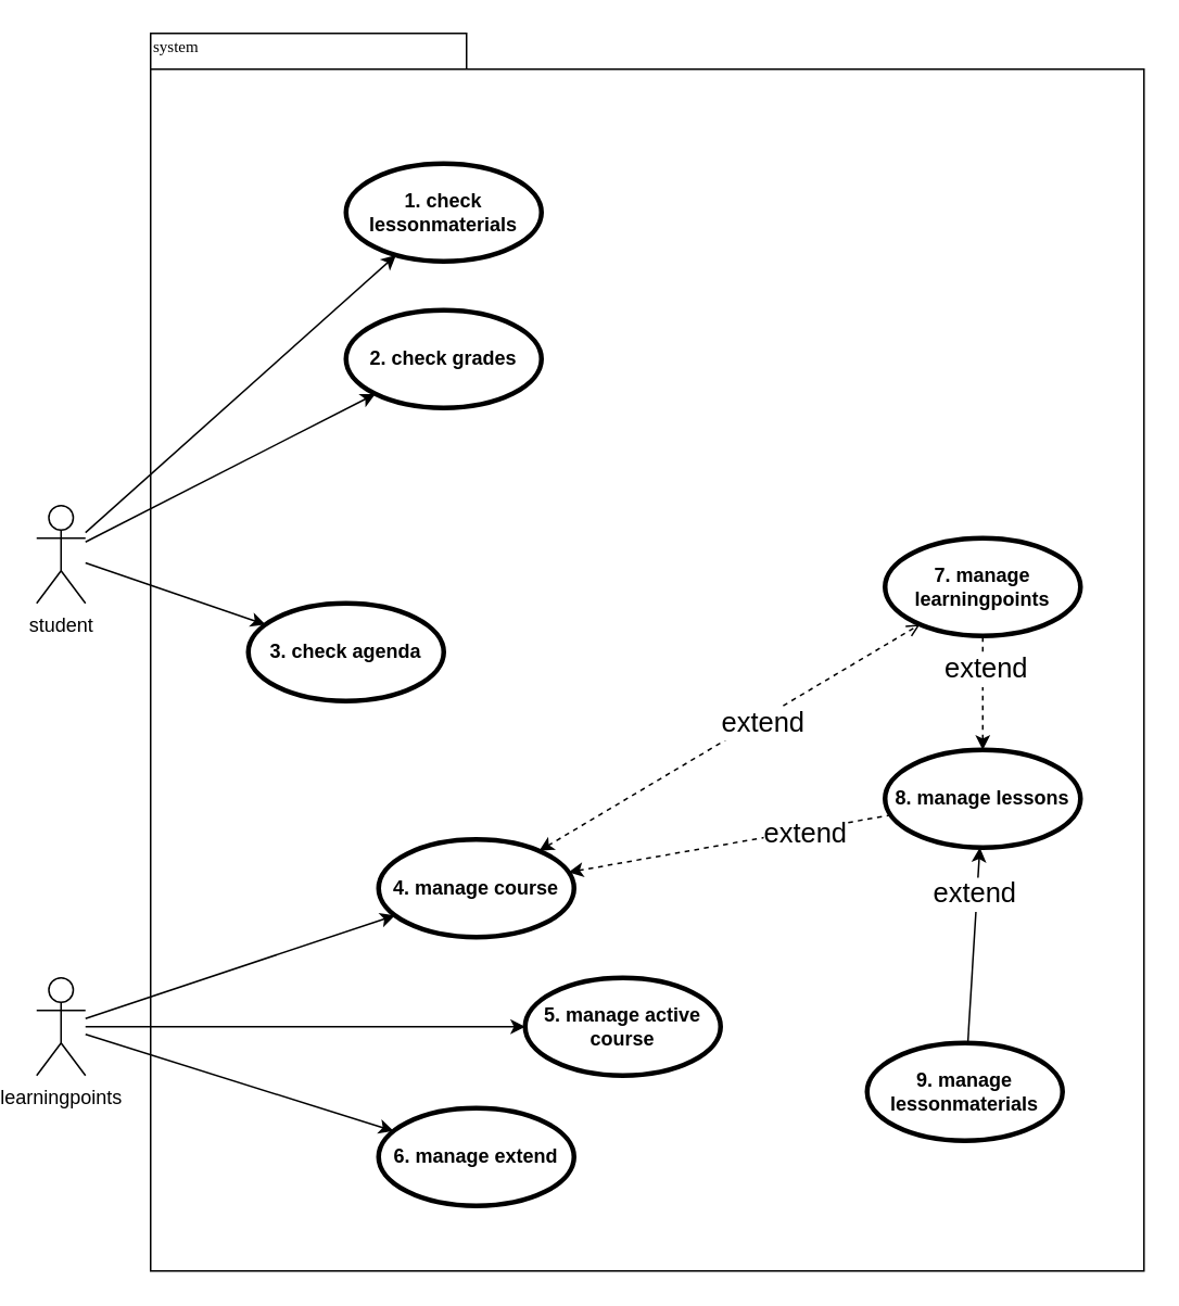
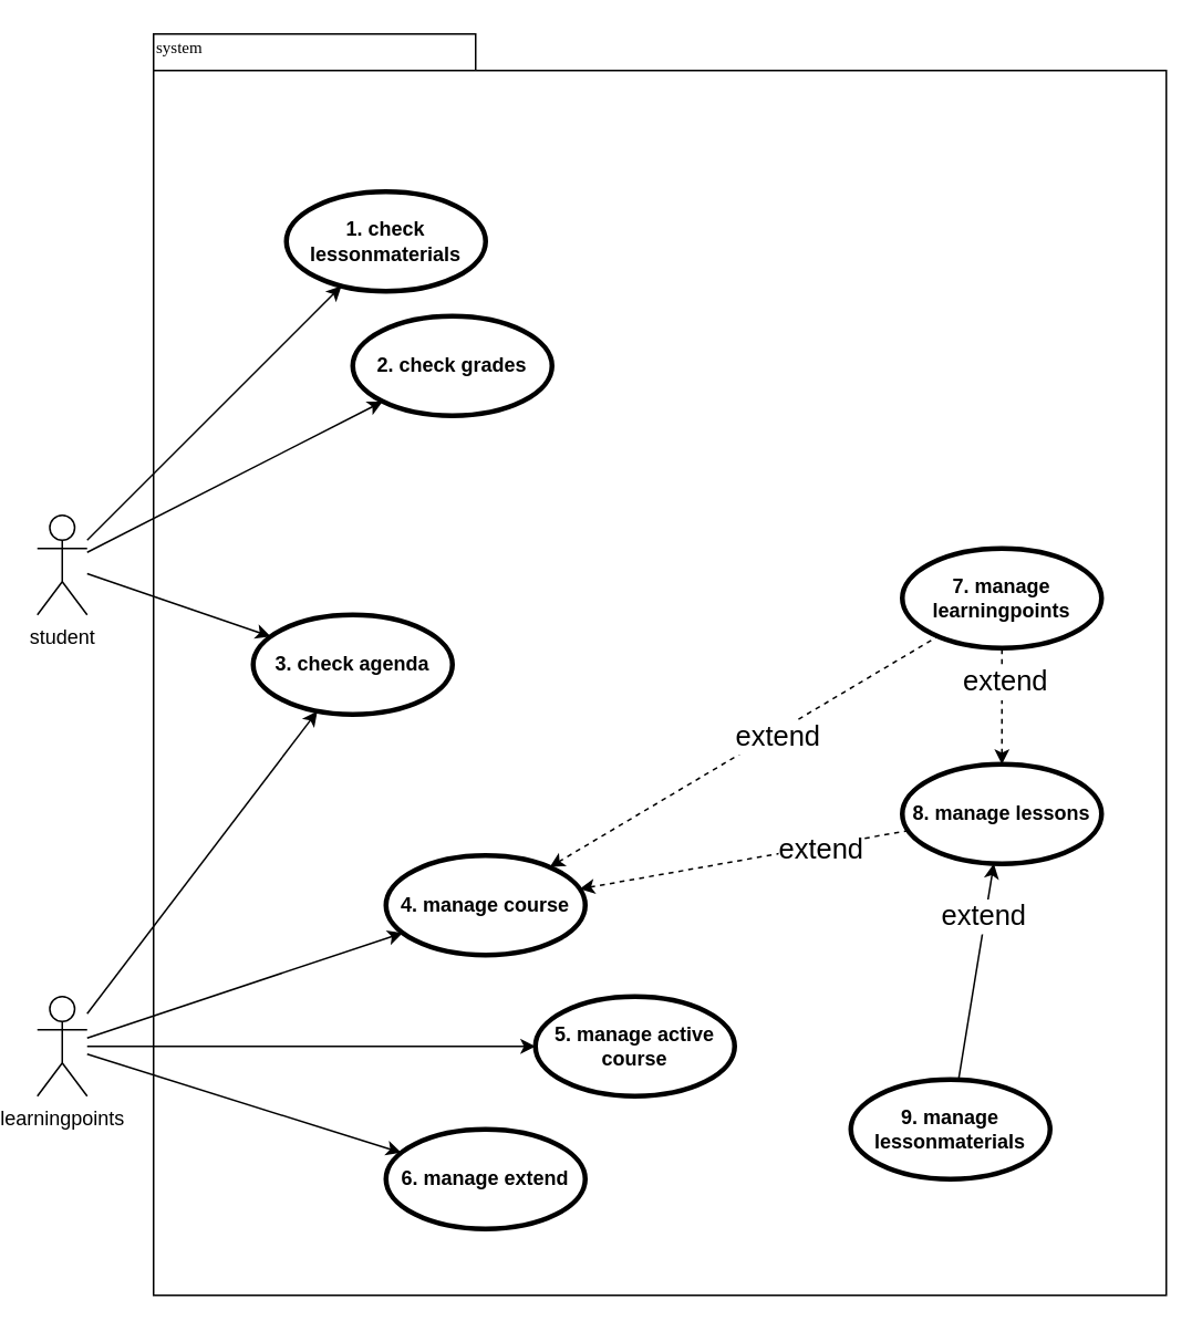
- <mxCell id="29" value="1. check lessonmaterials" style="shape=ellipse;html=1;strokeWidth=3;fontStyle=1;whiteSpace=wrap;align=center;perimeter=ellipsePerimeter;" parent="1" vertex="1"><mxGeometry x="210" y="100" width="120" height="60" as="geometry" /></mxCell>
+ <mxCell id="29" value="1. check lessonmaterials" style="shape=ellipse;html=1;strokeWidth=3;fontStyle=1;whiteSpace=wrap;align=center;perimeter=ellipsePerimeter;" parent="1" vertex="1"><mxGeometry x="170" y="115" width="120" height="60" as="geometry" /></mxCell>
- <mxCell id="13" value="" style="edgeStyle=none;rounded=0;orthogonalLoop=1;jettySize=auto;html=1;dashed=1;startArrow=classic;startFill=1;endArrow=open;endFill=0;" parent="1" source="17" target="18" edge="1"><mxGeometry relative="1" as="geometry" /></mxCell>
+ <mxCell id="13" value="" style="edgeStyle=none;rounded=0;orthogonalLoop=1;jettySize=auto;html=1;dashed=1;startArrow=classic;startFill=1;endArrow=none;endFill=0;" parent="1" source="17" target="18" edge="1"><mxGeometry relative="1" as="geometry" /></mxCell>
+ <mxCell id="10" style="edgeStyle=none;rounded=0;orthogonalLoop=1;jettySize=auto;html=1;" parent="1" source="12" target="26" edge="1"><mxGeometry relative="1" as="geometry" /></mxCell>
- <mxCell id="24" value="9. manage lessonmaterials" style="shape=ellipse;html=1;strokeWidth=3;fontStyle=1;whiteSpace=wrap;align=center;perimeter=ellipsePerimeter;" parent="1" vertex="1"><mxGeometry x="530" y="640" width="120" height="60" as="geometry" /></mxCell>
+ <mxCell id="24" value="9. manage lessonmaterials" style="shape=ellipse;html=1;strokeWidth=3;fontStyle=1;whiteSpace=wrap;align=center;perimeter=ellipsePerimeter;" parent="1" vertex="1"><mxGeometry x="510" y="650" width="120" height="60" as="geometry" /></mxCell>
